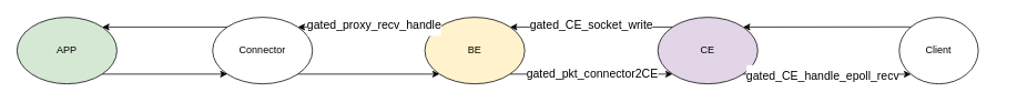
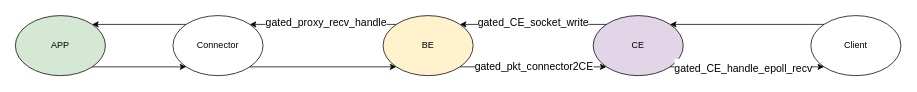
- <mxCell id="2" value="Connector" style="ellipse;whiteSpace=wrap;html=1;" vertex="1" parent="1"><mxGeometry x="255" y="20" width="120" height="80" as="geometry" /></mxCell>
+ <mxCell id="2" value="Connector" style="ellipse;whiteSpace=wrap;html=1;" vertex="1" parent="1"><mxGeometry x="230" y="20" width="120" height="80" as="geometry" /></mxCell>
- <mxCell id="5" value="Client" style="ellipse;whiteSpace=wrap;html=1;" vertex="1" parent="1"><mxGeometry x="1080" y="20" width="95" height="80" as="geometry" /></mxCell>
+ <mxCell id="5" value="Client" style="ellipse;whiteSpace=wrap;html=1;" vertex="1" parent="1"><mxGeometry x="1080" y="20" width="120" height="80" as="geometry" /></mxCell>
